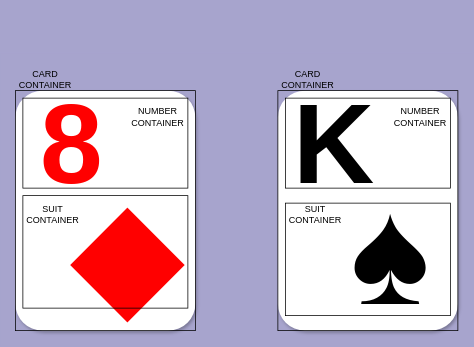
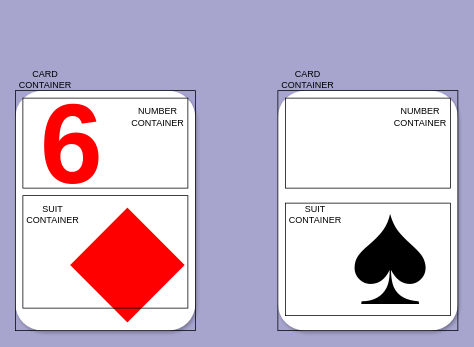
- <mxCell id="6" value="&lt;h1&gt;&lt;font style=&quot;color: rgb(255, 0, 0);&quot;&gt;8&lt;/font&gt;&lt;/h1&gt;" style="text;html=1;align=center;verticalAlign=middle;whiteSpace=wrap;rounded=0;fontSize=75;fontColor=light-dark(#FF0000,#EDEDED);" vertex="1" parent="2"><mxGeometry x="30" y="70" width="130" height="100" as="geometry" /></mxCell>
+ <mxCell id="6" value="&lt;h1&gt;&lt;font style=&quot;color: rgb(255, 0, 0);&quot;&gt;6&lt;/font&gt;&lt;/h1&gt;" style="text;html=1;align=center;verticalAlign=middle;whiteSpace=wrap;rounded=0;fontSize=75;fontColor=light-dark(#FF0000,#EDEDED);" vertex="1" parent="2"><mxGeometry x="30" y="70" width="130" height="100" as="geometry" /></mxCell>
- <mxCell id="15" value="&lt;h1&gt;&lt;font style=&quot;color: rgb(0, 0, 0);&quot;&gt;K&lt;/font&gt;&lt;/h1&gt;" style="text;html=1;align=center;verticalAlign=middle;whiteSpace=wrap;rounded=0;fontSize=75;fontColor=light-dark(#FF0000,#EDEDED);" vertex="1" parent="2"><mxGeometry x="380" y="70" width="130" height="100" as="geometry" /></mxCell>
